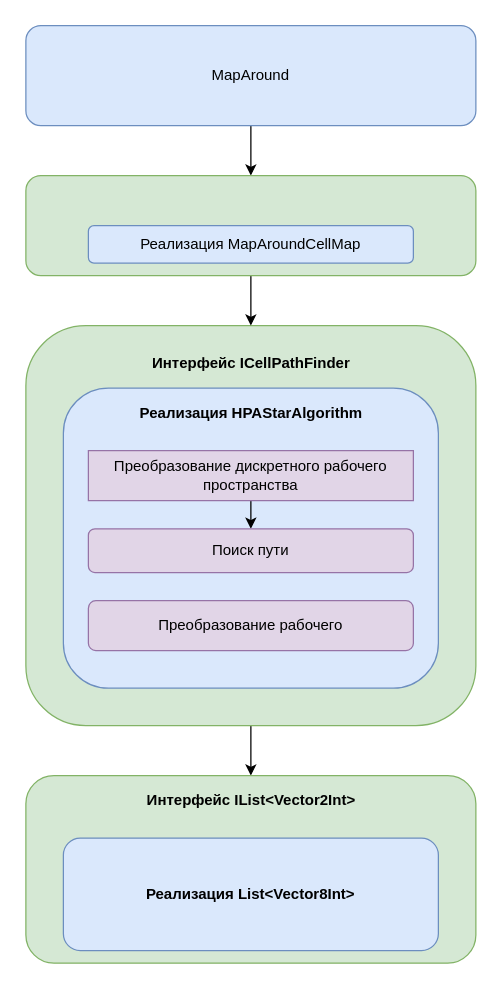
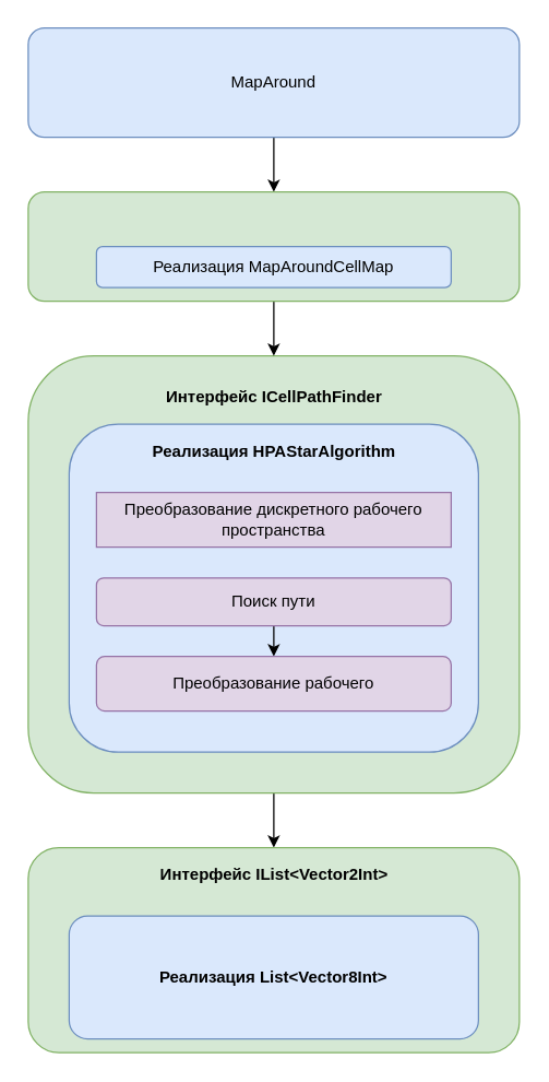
- <mxCell id="7" value="" style="edgeStyle=orthogonalEdgeStyle;rounded=0;orthogonalLoop=1;jettySize=auto;html=1;" edge="1" parent="1" source="8" target="10"><mxGeometry relative="1" as="geometry" /></mxCell>
+ <mxCell id="9" value="" style="edgeStyle=orthogonalEdgeStyle;rounded=0;orthogonalLoop=1;jettySize=auto;html=1;" edge="1" parent="1" source="10" target="11"><mxGeometry relative="1" as="geometry" /></mxCell>
